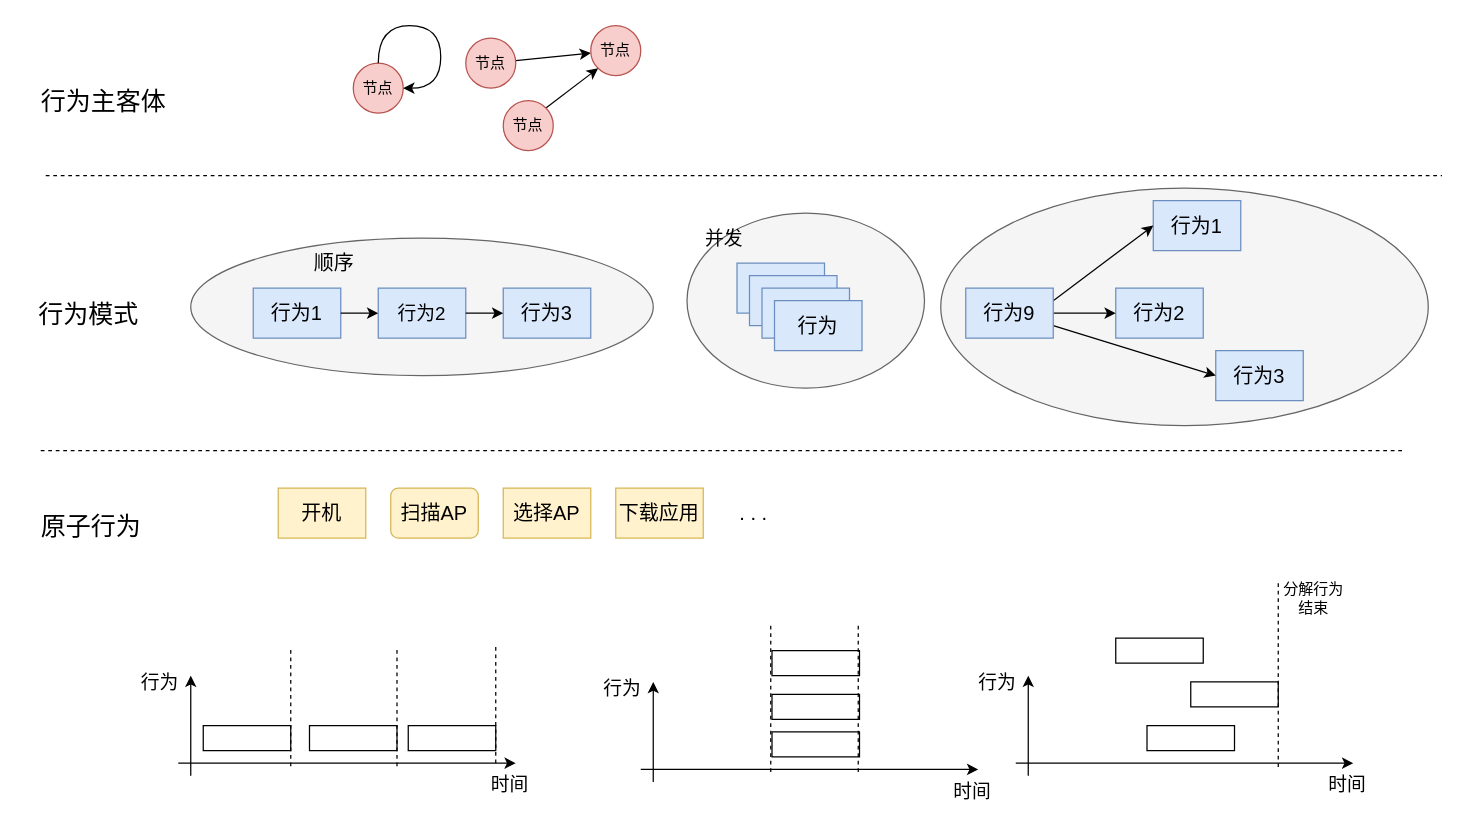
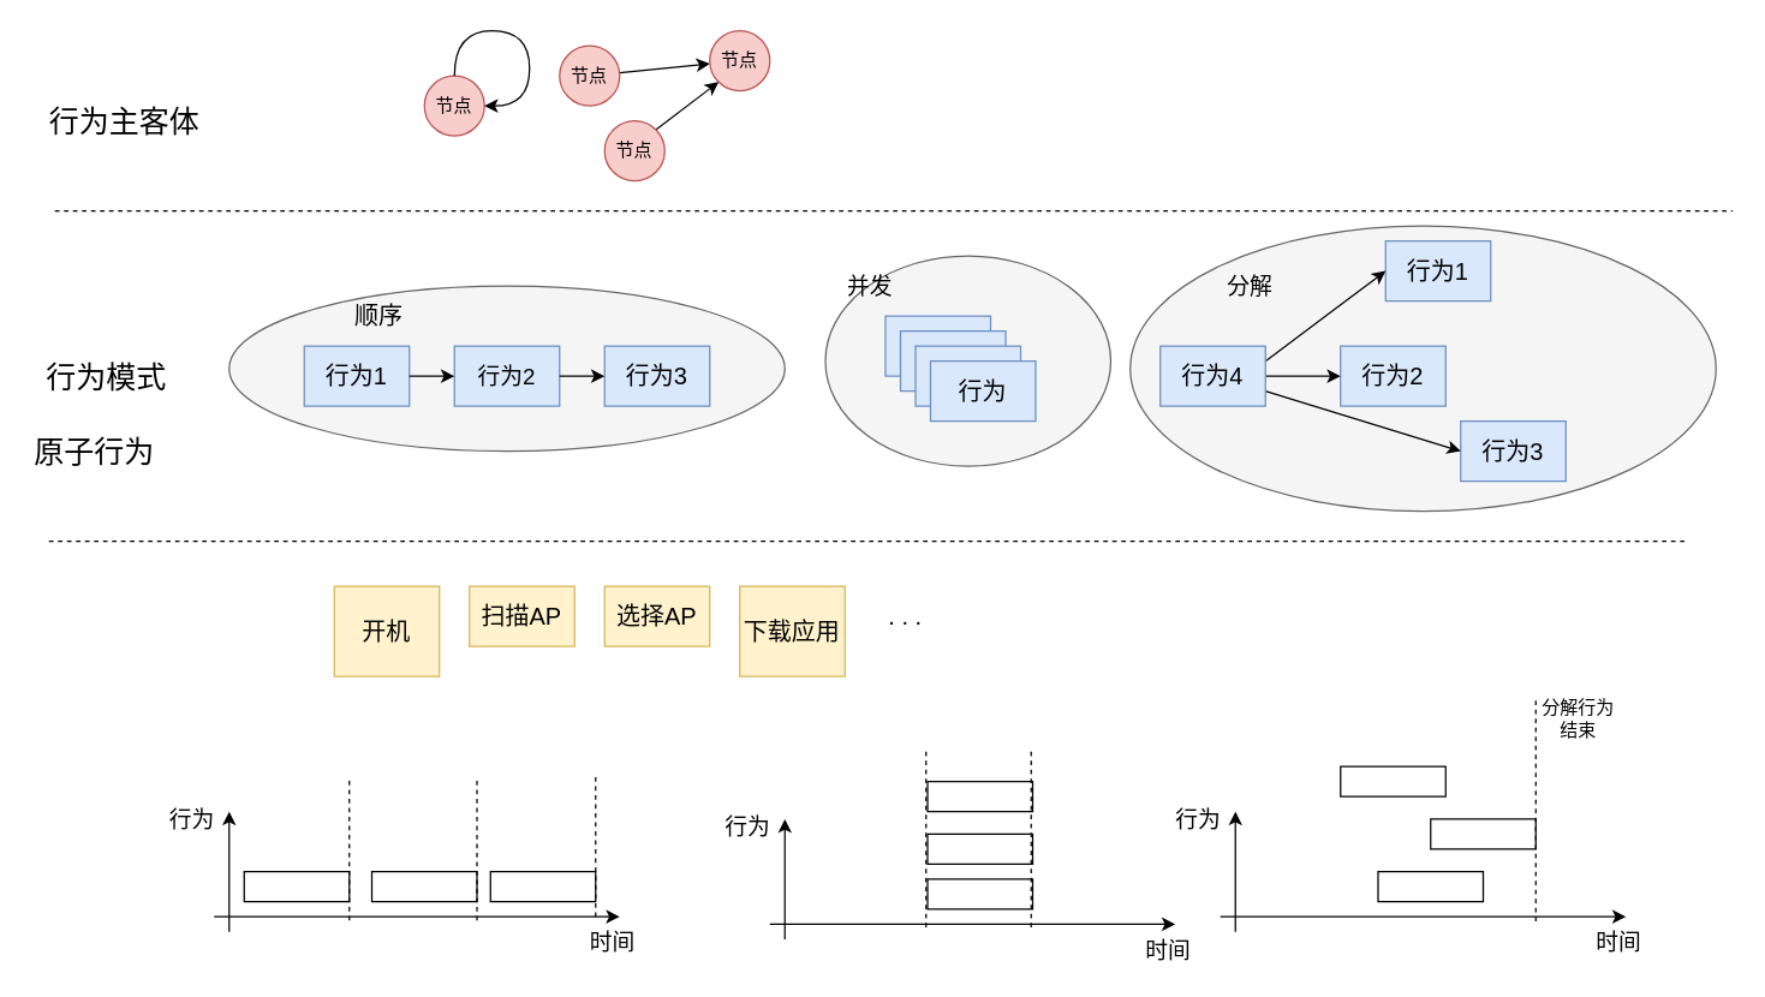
+ <mxCell id="42" value="&lt;span style=&quot;font-size: 15px&quot;&gt;分解&lt;/span&gt;" style="text;html=1;strokeColor=none;fillColor=none;align=center;verticalAlign=middle;whiteSpace=wrap;rounded=0;" vertex="1" parent="1"><mxGeometry x="812" y="180" width="40" height="20" as="geometry" /></mxCell>
- <mxCell id="19" value="&lt;font style=&quot;font-size: 16px&quot;&gt;顺序&lt;/font&gt;" style="text;html=1;strokeColor=none;fillColor=none;align=center;verticalAlign=middle;whiteSpace=wrap;rounded=0;" vertex="1" parent="14"><mxGeometry x="95" y="10" width="40" height="20" as="geometry" /></mxCell>
+ <mxCell id="19" value="&lt;font style=&quot;font-size: 16px&quot;&gt;顺序&lt;/font&gt;" style="text;html=1;strokeColor=none;fillColor=none;align=center;verticalAlign=middle;whiteSpace=wrap;rounded=0;" vertex="1" parent="14"><mxGeometry x="80" y="10" width="40" height="20" as="geometry" /></mxCell>
- <mxCell id="41" value="&lt;span style=&quot;font-size: 16px&quot;&gt;行为9&lt;/span&gt;" style="rounded=0;whiteSpace=wrap;html=1;fillColor=#dae8fc;strokeColor=#6c8ebf;" vertex="1" parent="1"><mxGeometry x="772" y="230" width="70" height="40" as="geometry" /></mxCell>
+ <mxCell id="41" value="&lt;span style=&quot;font-size: 16px&quot;&gt;行为4&lt;/span&gt;" style="rounded=0;whiteSpace=wrap;html=1;fillColor=#dae8fc;strokeColor=#6c8ebf;" vertex="1" parent="1"><mxGeometry x="772" y="230" width="70" height="40" as="geometry" /></mxCell>
- <mxCell id="29" value="&lt;font style=&quot;font-size: 16px&quot;&gt;开机&lt;/font&gt;" style="rounded=0;whiteSpace=wrap;html=1;fillColor=#fff2cc;strokeColor=#d6b656;" vertex="1" parent="1"><mxGeometry x="222" y="390" width="70" height="40" as="geometry" /></mxCell>
+ <mxCell id="29" value="&lt;font style=&quot;font-size: 16px&quot;&gt;开机&lt;/font&gt;" style="rounded=0;whiteSpace=wrap;html=1;fillColor=#fff2cc;strokeColor=#d6b656;" vertex="1" parent="1"><mxGeometry x="222" y="390" width="70" height="60" as="geometry" /></mxCell>
- <mxCell id="30" value="&lt;font style=&quot;font-size: 16px&quot;&gt;扫描AP&lt;/font&gt;" style="whiteSpace=wrap;html=1;fillColor=#fff2cc;strokeColor=#d6b656;rounded=1;" vertex="1" parent="1"><mxGeometry x="312" y="390" width="70" height="40" as="geometry" /></mxCell>
+ <mxCell id="30" value="&lt;font style=&quot;font-size: 16px&quot;&gt;扫描AP&lt;/font&gt;" style="rounded=0;whiteSpace=wrap;html=1;fillColor=#fff2cc;strokeColor=#d6b656;" vertex="1" parent="1"><mxGeometry x="312" y="390" width="70" height="40" as="geometry" /></mxCell>
- <mxCell id="32" value="&lt;font style=&quot;font-size: 16px&quot;&gt;下载应用&lt;/font&gt;" style="rounded=0;whiteSpace=wrap;html=1;fillColor=#fff2cc;strokeColor=#d6b656;" vertex="1" parent="1"><mxGeometry x="492" y="390" width="70" height="40" as="geometry" /></mxCell>
+ <mxCell id="32" value="&lt;font style=&quot;font-size: 16px&quot;&gt;下载应用&lt;/font&gt;" style="rounded=0;whiteSpace=wrap;html=1;fillColor=#fff2cc;strokeColor=#d6b656;" vertex="1" parent="1"><mxGeometry x="492" y="390" width="70" height="60" as="geometry" /></mxCell>
- <mxCell id="5" value="&lt;font style=&quot;font-size: 20px&quot;&gt;原子行为&lt;/font&gt;" style="text;html=1;align=center;verticalAlign=middle;resizable=0;points=[];autosize=1;" vertex="1" parent="1"><mxGeometry x="22" y="410" width="100" height="20" as="geometry" /></mxCell>
+ <mxCell id="5" value="&lt;font style=&quot;font-size: 20px&quot;&gt;原子行为&lt;/font&gt;" style="text;html=1;align=center;verticalAlign=middle;resizable=0;points=[];autosize=1;" vertex="1" parent="1"><mxGeometry x="12" y="290" width="100" height="20" as="geometry" /></mxCell>
